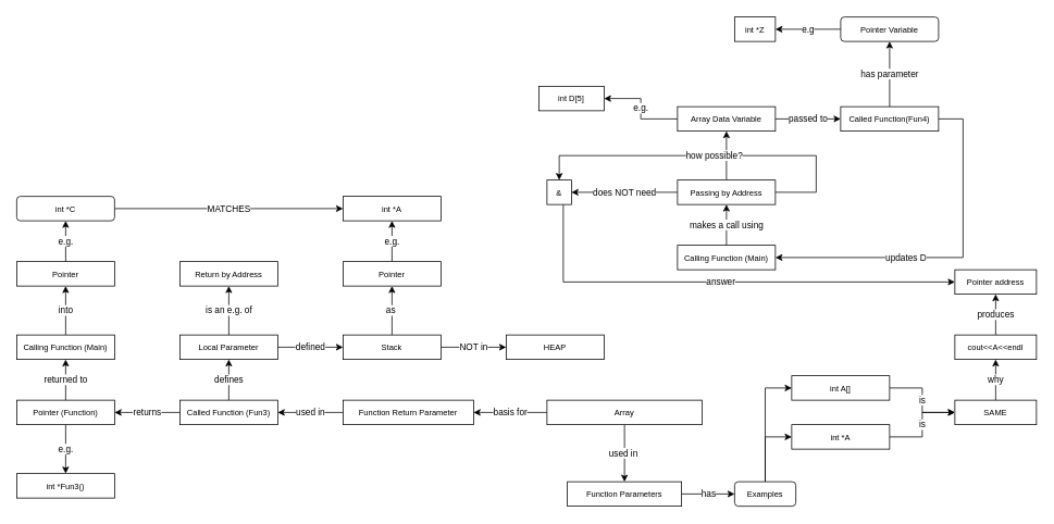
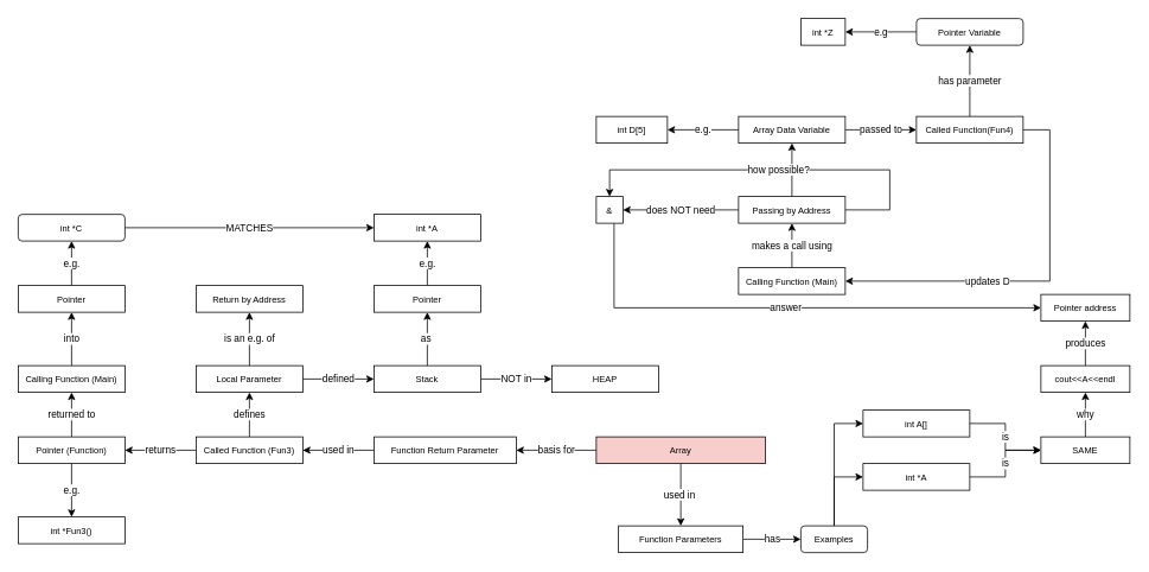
- <mxCell id="36" value="&lt;span style=&quot;font-size: 10px&quot;&gt;int D[5]&lt;/span&gt;" style="rounded=0;whiteSpace=wrap;html=1;" vertex="1" parent="1"><mxGeometry x="660" y="105" width="80" height="30" as="geometry" /></mxCell>
+ <mxCell id="36" value="&lt;span style=&quot;font-size: 10px&quot;&gt;int D[5]&lt;/span&gt;" style="rounded=0;whiteSpace=wrap;html=1;" vertex="1" parent="1"><mxGeometry x="670" y="130" width="80" height="30" as="geometry" /></mxCell>
- <mxCell id="4" value="&lt;span style=&quot;font-size: 10px&quot;&gt;Array&lt;/span&gt;" style="rounded=0;whiteSpace=wrap;html=1;" parent="1" vertex="1"><mxGeometry x="670" y="490" width="190" height="30" as="geometry" /></mxCell>
+ <mxCell id="4" value="&lt;span style=&quot;font-size: 10px&quot;&gt;Array&lt;/span&gt;" style="rounded=0;whiteSpace=wrap;html=1;fillColor=#f8cecc;" parent="1" vertex="1"><mxGeometry x="670" y="490" width="190" height="30" as="geometry" /></mxCell>
